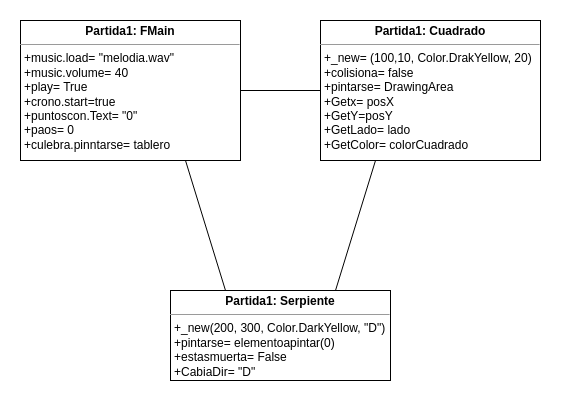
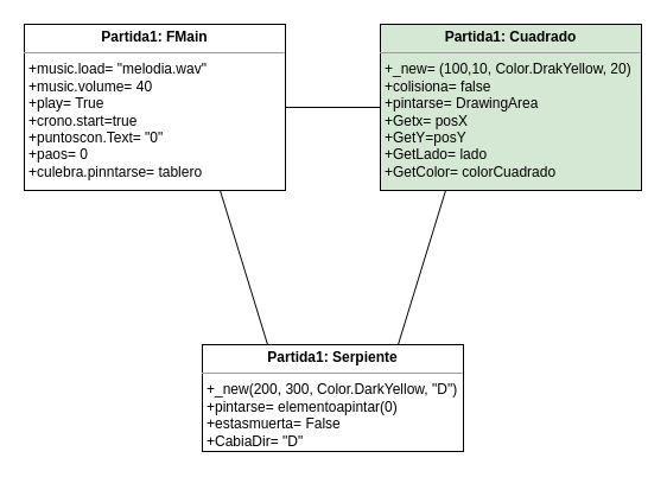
- <mxCell id="2" value="&lt;p style=&quot;margin:0px;margin-top:4px;text-align:center;&quot;&gt;&lt;b&gt;Partida1: Cuadrado&lt;/b&gt;&lt;/p&gt;&lt;hr size=&quot;1&quot;&gt;&lt;p style=&quot;margin:0px;margin-left:4px;&quot;&gt;+_new= (100,10, Color.DrakYellow, 20)&lt;/p&gt;&lt;p style=&quot;margin:0px;margin-left:4px;&quot;&gt;+colisiona= false&lt;/p&gt;&lt;p style=&quot;margin:0px;margin-left:4px;&quot;&gt;+pintarse= DrawingArea&lt;/p&gt;&lt;p style=&quot;margin:0px;margin-left:4px;&quot;&gt;&lt;span style=&quot;background-color: initial;&quot;&gt;+Getx= posX&lt;/span&gt;&lt;/p&gt;&lt;p style=&quot;margin:0px;margin-left:4px;&quot;&gt;&lt;span style=&quot;background-color: initial;&quot;&gt;+GetY=posY&lt;/span&gt;&lt;/p&gt;&lt;p style=&quot;margin:0px;margin-left:4px;&quot;&gt;&lt;span style=&quot;background-color: initial;&quot;&gt;+GetLado= lado&lt;/span&gt;&lt;br&gt;&lt;/p&gt;&lt;p style=&quot;margin:0px;margin-left:4px;&quot;&gt;&lt;span style=&quot;background-color: initial;&quot;&gt;+GetColor= colorCuadrado&lt;/span&gt;&lt;/p&gt;" style="verticalAlign=top;align=left;overflow=fill;fontSize=12;fontFamily=Helvetica;html=1;rounded=0;shadow=0;comic=0;labelBackgroundColor=none;strokeWidth=1" parent="1" vertex="1"><mxGeometry x="320" y="20" width="220" height="140" as="geometry" /></mxCell>
+ <mxCell id="2" value="&lt;p style=&quot;margin:0px;margin-top:4px;text-align:center;&quot;&gt;&lt;b&gt;Partida1: Cuadrado&lt;/b&gt;&lt;/p&gt;&lt;hr size=&quot;1&quot;&gt;&lt;p style=&quot;margin:0px;margin-left:4px;&quot;&gt;+_new= (100,10, Color.DrakYellow, 20)&lt;/p&gt;&lt;p style=&quot;margin:0px;margin-left:4px;&quot;&gt;+colisiona= false&lt;/p&gt;&lt;p style=&quot;margin:0px;margin-left:4px;&quot;&gt;+pintarse= DrawingArea&lt;/p&gt;&lt;p style=&quot;margin:0px;margin-left:4px;&quot;&gt;&lt;span style=&quot;background-color: initial;&quot;&gt;+Getx= posX&lt;/span&gt;&lt;/p&gt;&lt;p style=&quot;margin:0px;margin-left:4px;&quot;&gt;&lt;span style=&quot;background-color: initial;&quot;&gt;+GetY=posY&lt;/span&gt;&lt;/p&gt;&lt;p style=&quot;margin:0px;margin-left:4px;&quot;&gt;&lt;span style=&quot;background-color: initial;&quot;&gt;+GetLado= lado&lt;/span&gt;&lt;br&gt;&lt;/p&gt;&lt;p style=&quot;margin:0px;margin-left:4px;&quot;&gt;&lt;span style=&quot;background-color: initial;&quot;&gt;+GetColor= colorCuadrado&lt;/span&gt;&lt;/p&gt;" style="verticalAlign=top;align=left;overflow=fill;fontSize=12;fontFamily=Helvetica;html=1;rounded=0;shadow=0;comic=0;labelBackgroundColor=none;strokeWidth=1;fillColor=#d5e8d4;" parent="1" vertex="1"><mxGeometry x="320" y="20" width="220" height="140" as="geometry" /></mxCell>
